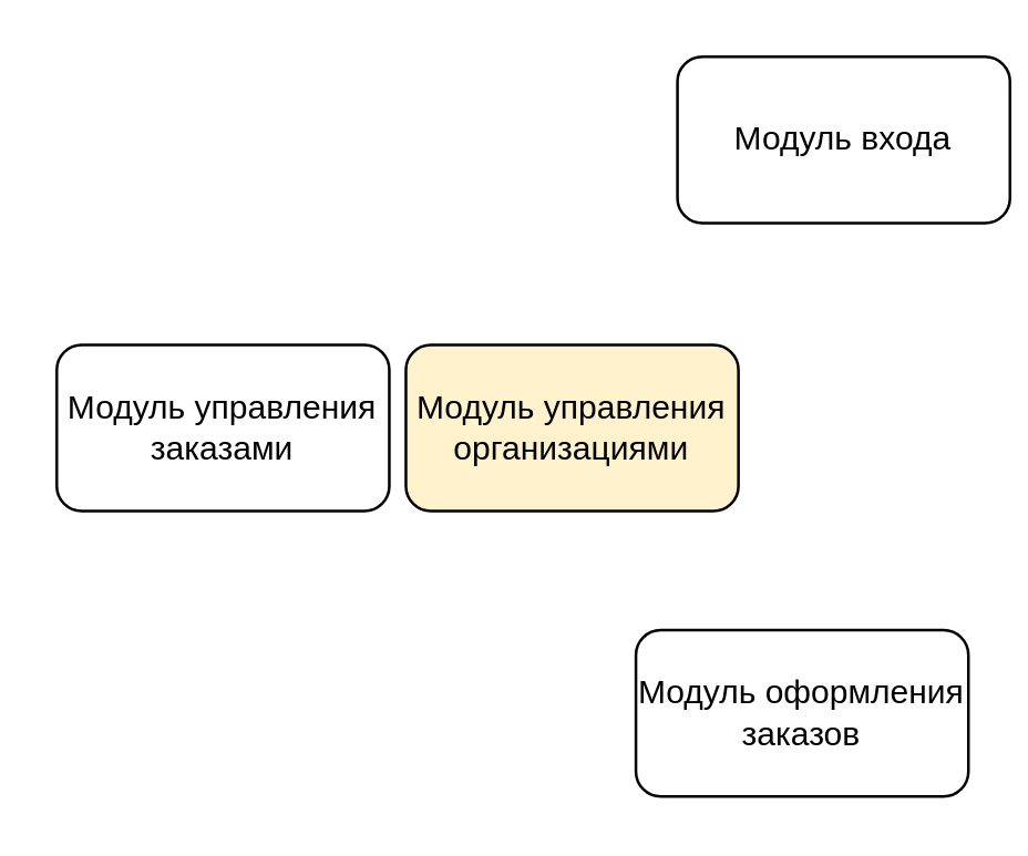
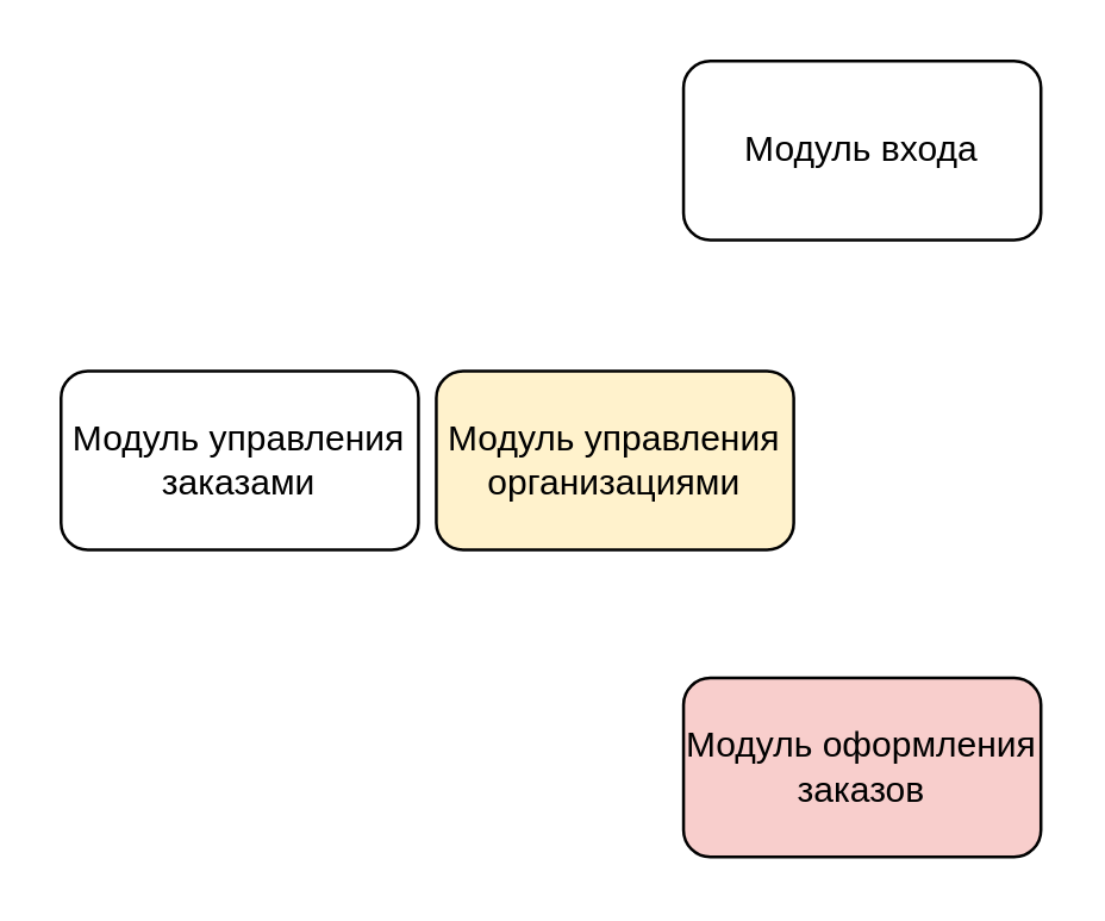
- <mxCell id="2" value="Модуль входа" style="rounded=1;whiteSpace=wrap;html=1;" vertex="1" parent="1"><mxGeometry x="244" y="20" width="120" height="60" as="geometry" /></mxCell>
+ <mxCell id="2" value="Модуль входа" style="rounded=1;whiteSpace=wrap;html=1;" vertex="1" parent="1"><mxGeometry x="229" y="20" width="120" height="60" as="geometry" /></mxCell>
- <mxCell id="3" value="Модуль оформления заказов" style="rounded=1;whiteSpace=wrap;html=1;" vertex="1" parent="1"><mxGeometry x="229" y="227" width="120" height="60" as="geometry" /></mxCell>
+ <mxCell id="3" value="Модуль оформления заказов" style="rounded=1;whiteSpace=wrap;html=1;fillColor=#f8cecc;" vertex="1" parent="1"><mxGeometry x="229" y="227" width="120" height="60" as="geometry" /></mxCell>
